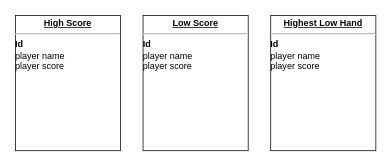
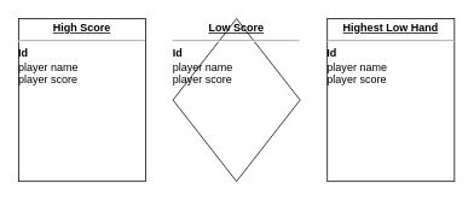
- <mxCell id="3" value="&lt;p style=&quot;margin: 0px ; margin-top: 4px ; text-align: center ; text-decoration: underline&quot;&gt;&lt;b&gt;Low Score&lt;/b&gt;&lt;br&gt;&lt;/p&gt;&lt;hr&gt;&lt;div&gt;&lt;b&gt;Id&lt;/b&gt;&lt;/div&gt;&lt;div&gt;player name&lt;/div&gt;&lt;div&gt;player score&lt;br&gt;&lt;/div&gt;" style="verticalAlign=top;align=left;overflow=fill;fontSize=12;fontFamily=Helvetica;html=1;rounded=0;shadow=0;comic=0;labelBackgroundColor=none;strokeWidth=1" vertex="1" parent="1"><mxGeometry x="190" y="20" width="140" height="180" as="geometry" /></mxCell>
+ <mxCell id="3" value="&lt;p style=&quot;margin: 0px ; margin-top: 4px ; text-align: center ; text-decoration: underline&quot;&gt;&lt;b&gt;Low Score&lt;/b&gt;&lt;br&gt;&lt;/p&gt;&lt;hr&gt;&lt;div&gt;&lt;b&gt;Id&lt;/b&gt;&lt;/div&gt;&lt;div&gt;player name&lt;/div&gt;&lt;div&gt;player score&lt;br&gt;&lt;/div&gt;" style="rhombus;verticalAlign=top;align=left;overflow=fill;fontSize=12;fontFamily=Helvetica;html=1;shadow=0;comic=0;labelBackgroundColor=none;strokeWidth=1;" vertex="1" parent="1"><mxGeometry x="190" y="20" width="140" height="180" as="geometry" /></mxCell>
